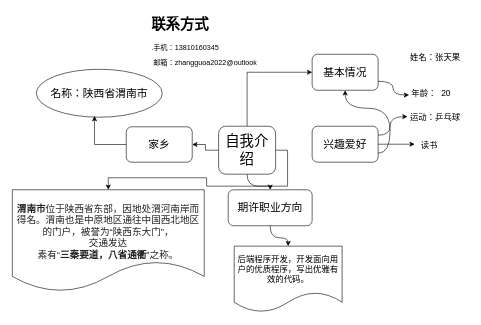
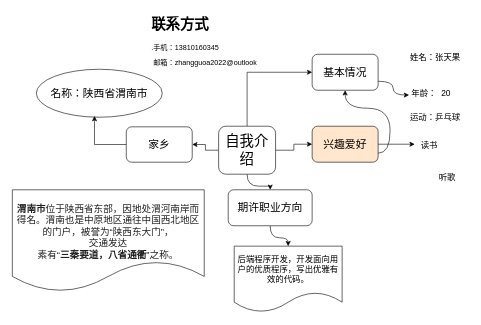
- <mxCell id="14" style="edgeStyle=orthogonalEdgeStyle;rounded=0;orthogonalLoop=1;jettySize=auto;html=1;exitX=1;exitY=0.25;exitDx=0;exitDy=0;entryX=0.082;entryY=0.467;entryDx=0;entryDy=0;entryPerimeter=0;curved=1;" edge="1" parent="1" source="11" target="12"><mxGeometry relative="1" as="geometry" /></mxCell>
- <mxCell id="11" value="&lt;span style=&quot;font-size: 18px;&quot;&gt;兴趣爱好&lt;/span&gt;" style="rounded=1;whiteSpace=wrap;html=1;" vertex="1" parent="1"><mxGeometry x="520" y="210" width="110" height="60" as="geometry" /></mxCell>
+ <mxCell id="11" value="&lt;span style=&quot;font-size: 18px;&quot;&gt;兴趣爱好&lt;/span&gt;" style="rounded=1;whiteSpace=wrap;html=1;fillColor=#ffe6cc;" vertex="1" parent="1"><mxGeometry x="520" y="210" width="110" height="60" as="geometry" /></mxCell>
- <mxCell id="3" style="edgeStyle=orthogonalEdgeStyle;rounded=0;orthogonalLoop=1;jettySize=auto;html=1;exitX=1;exitY=0.5;exitDx=0;exitDy=0;" edge="1" parent="1" source="6" target="23"><mxGeometry relative="1" as="geometry" /></mxCell>
+ <mxCell id="3" style="edgeStyle=orthogonalEdgeStyle;rounded=0;orthogonalLoop=1;jettySize=auto;html=1;exitX=1;exitY=0.5;exitDx=0;exitDy=0;entryX=0;entryY=0.5;entryDx=0;entryDy=0;" edge="1" parent="1" source="6" target="11"><mxGeometry relative="1" as="geometry" /></mxCell>
+ <mxCell id="13" value="&lt;span style=&quot;font-size: 14px;&quot;&gt;听歌&lt;/span&gt;" style="text;html=1;align=center;verticalAlign=middle;resizable=0;points=[];autosize=1;strokeColor=none;fillColor=none;" vertex="1" parent="1"><mxGeometry x="720" y="280" width="50" height="30" as="geometry" /></mxCell>
